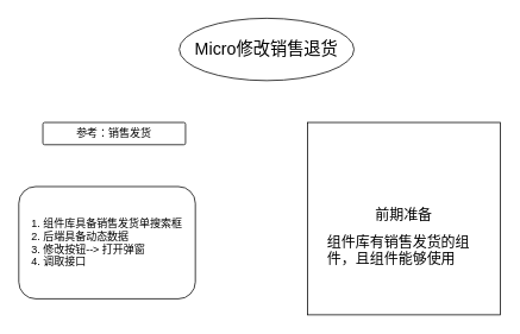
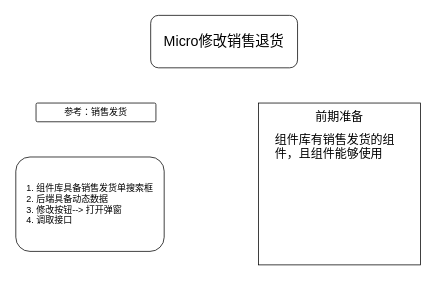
- <mxCell id="2" value="&lt;font style=&quot;font-size: 19px;&quot;&gt;Micro修改销售退货&lt;/font&gt;" style="ellipse;whiteSpace=wrap;html=1;" vertex="1" parent="1"><mxGeometry x="200" y="20" width="196" height="70" as="geometry" /></mxCell>
+ <mxCell id="2" value="&lt;font style=&quot;font-size: 19px;&quot;&gt;Micro修改销售退货&lt;/font&gt;" style="rounded=1;whiteSpace=wrap;html=1;" vertex="1" parent="1"><mxGeometry x="200" y="20" width="196" height="70" as="geometry" /></mxCell>
- <mxCell id="6" value="&lt;h1 style=&quot;font-size: 16px;&quot;&gt;&lt;span style=&quot;font-weight: 400;&quot;&gt;&lt;font style=&quot;font-size: 16px;&quot;&gt;前期准备&lt;/font&gt;&lt;/span&gt;&lt;/h1&gt;&lt;div style=&quot;text-align: left; font-size: 16px;&quot;&gt;&lt;span style=&quot;font-weight: 400;&quot;&gt;&lt;font style=&quot;font-size: 16px;&quot;&gt;组件库有销售发货的组件，且组件能够使用&lt;/font&gt;&lt;/span&gt;&lt;/div&gt;" style="text;html=1;strokeColor=none;fillColor=none;spacing=5;spacingTop=-20;whiteSpace=wrap;overflow=hidden;rounded=0;align=center;" vertex="1" parent="1"><mxGeometry x="362" y="231" width="180" height="120" as="geometry" /></mxCell>
+ <mxCell id="6" value="&lt;h1 style=&quot;font-size: 16px;&quot;&gt;&lt;span style=&quot;font-weight: 400;&quot;&gt;&lt;font style=&quot;font-size: 16px;&quot;&gt;前期准备&lt;/font&gt;&lt;/span&gt;&lt;/h1&gt;&lt;div style=&quot;text-align: left; font-size: 16px;&quot;&gt;&lt;span style=&quot;font-weight: 400;&quot;&gt;&lt;font style=&quot;font-size: 16px;&quot;&gt;组件库有销售发货的组件，且组件能够使用&lt;/font&gt;&lt;/span&gt;&lt;/div&gt;" style="text;html=1;strokeColor=none;fillColor=none;spacing=5;spacingTop=-20;whiteSpace=wrap;overflow=hidden;rounded=0;align=center;" vertex="1" parent="1"><mxGeometry x="362" y="146" width="180" height="120" as="geometry" /></mxCell>
